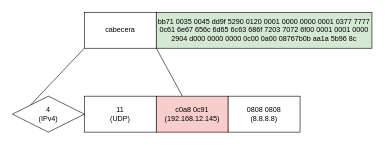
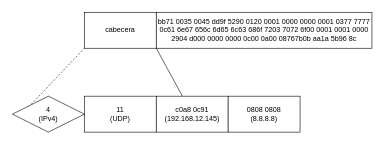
- <mxCell id="6" value="&lt;div&gt;bb71 0035 0045 dd9f 5290 0120 0001 0000 0000 0001 0377 7777&lt;/div&gt;&lt;div&gt;0c61 6e67 656c 6d65 6c63 686f 7203 7072 6f00 0001 0001 0000&lt;/div&gt;&lt;div&gt;2904 d000 0000 0000 0c00 0a00 08767b0b aa1a 5b96 8c&lt;/div&gt;" style="rounded=0;whiteSpace=wrap;html=1;fontColor=light-dark(#000000,#FFFF00);fillColor=#d5e8d4;" vertex="1" parent="2"><mxGeometry x="240" width="360" height="60" as="geometry" /></mxCell>
+ <mxCell id="6" value="&lt;div&gt;bb71 0035 0045 dd9f 5290 0120 0001 0000 0000 0001 0377 7777&lt;/div&gt;&lt;div&gt;0c61 6e67 656c 6d65 6c63 686f 7203 7072 6f00 0001 0001 0000&lt;/div&gt;&lt;div&gt;2904 d000 0000 0000 0c00 0a00 08767b0b aa1a 5b96 8c&lt;/div&gt;" style="rounded=0;whiteSpace=wrap;html=1;fontColor=light-dark(#000000,#FFFF00);" vertex="1" parent="2"><mxGeometry x="240" width="360" height="60" as="geometry" /></mxCell>
- <mxCell id="4" style="edgeStyle=none;curved=1;rounded=0;orthogonalLoop=1;jettySize=auto;html=1;exitX=0;exitY=1;exitDx=0;exitDy=0;entryX=0;entryY=0;entryDx=0;entryDy=0;fontSize=12;startSize=8;endSize=8;endArrow=none;endFill=0;" edge="1" parent="2" source="5" target="8"><mxGeometry relative="1" as="geometry" /></mxCell>
+ <mxCell id="4" style="edgeStyle=none;curved=1;rounded=0;orthogonalLoop=1;jettySize=auto;html=1;exitX=0;exitY=1;exitDx=0;exitDy=0;entryX=0;entryY=0;entryDx=0;entryDy=0;fontSize=12;startSize=8;endSize=8;endArrow=none;endFill=0;dashed=1;" edge="1" parent="2" source="5" target="8"><mxGeometry relative="1" as="geometry" /></mxCell>
- <mxCell id="9" value="&lt;div&gt;c0a8 0c91&lt;/div&gt;&lt;div&gt;(192.168.12.145)&lt;/div&gt;" style="rounded=0;whiteSpace=wrap;html=1;fontColor=light-dark(#000000,#00FFFF);fillColor=#f8cecc;" vertex="1" parent="2"><mxGeometry x="240" y="140" width="120" height="60" as="geometry" /></mxCell>
+ <mxCell id="9" value="&lt;div&gt;c0a8 0c91&lt;/div&gt;&lt;div&gt;(192.168.12.145)&lt;/div&gt;" style="rounded=0;whiteSpace=wrap;html=1;fontColor=light-dark(#000000,#00FFFF);" vertex="1" parent="2"><mxGeometry x="240" y="140" width="120" height="60" as="geometry" /></mxCell>
